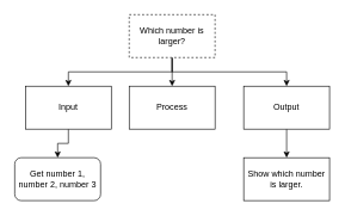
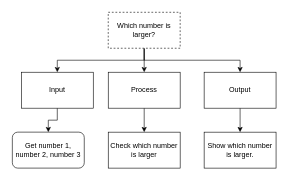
+ <mxCell id="7" style="edgeStyle=orthogonalEdgeStyle;rounded=0;orthogonalLoop=1;jettySize=auto;html=1;exitX=0.5;exitY=1;exitDx=0;exitDy=0;" edge="1" parent="1" source="8" target="13"><mxGeometry relative="1" as="geometry" /></mxCell>
+ <mxCell id="13" value="Check which number is larger" style="rounded=0;whiteSpace=wrap;html=1;" vertex="1" parent="1"><mxGeometry x="180" y="220" width="120" height="60" as="geometry" /></mxCell>
